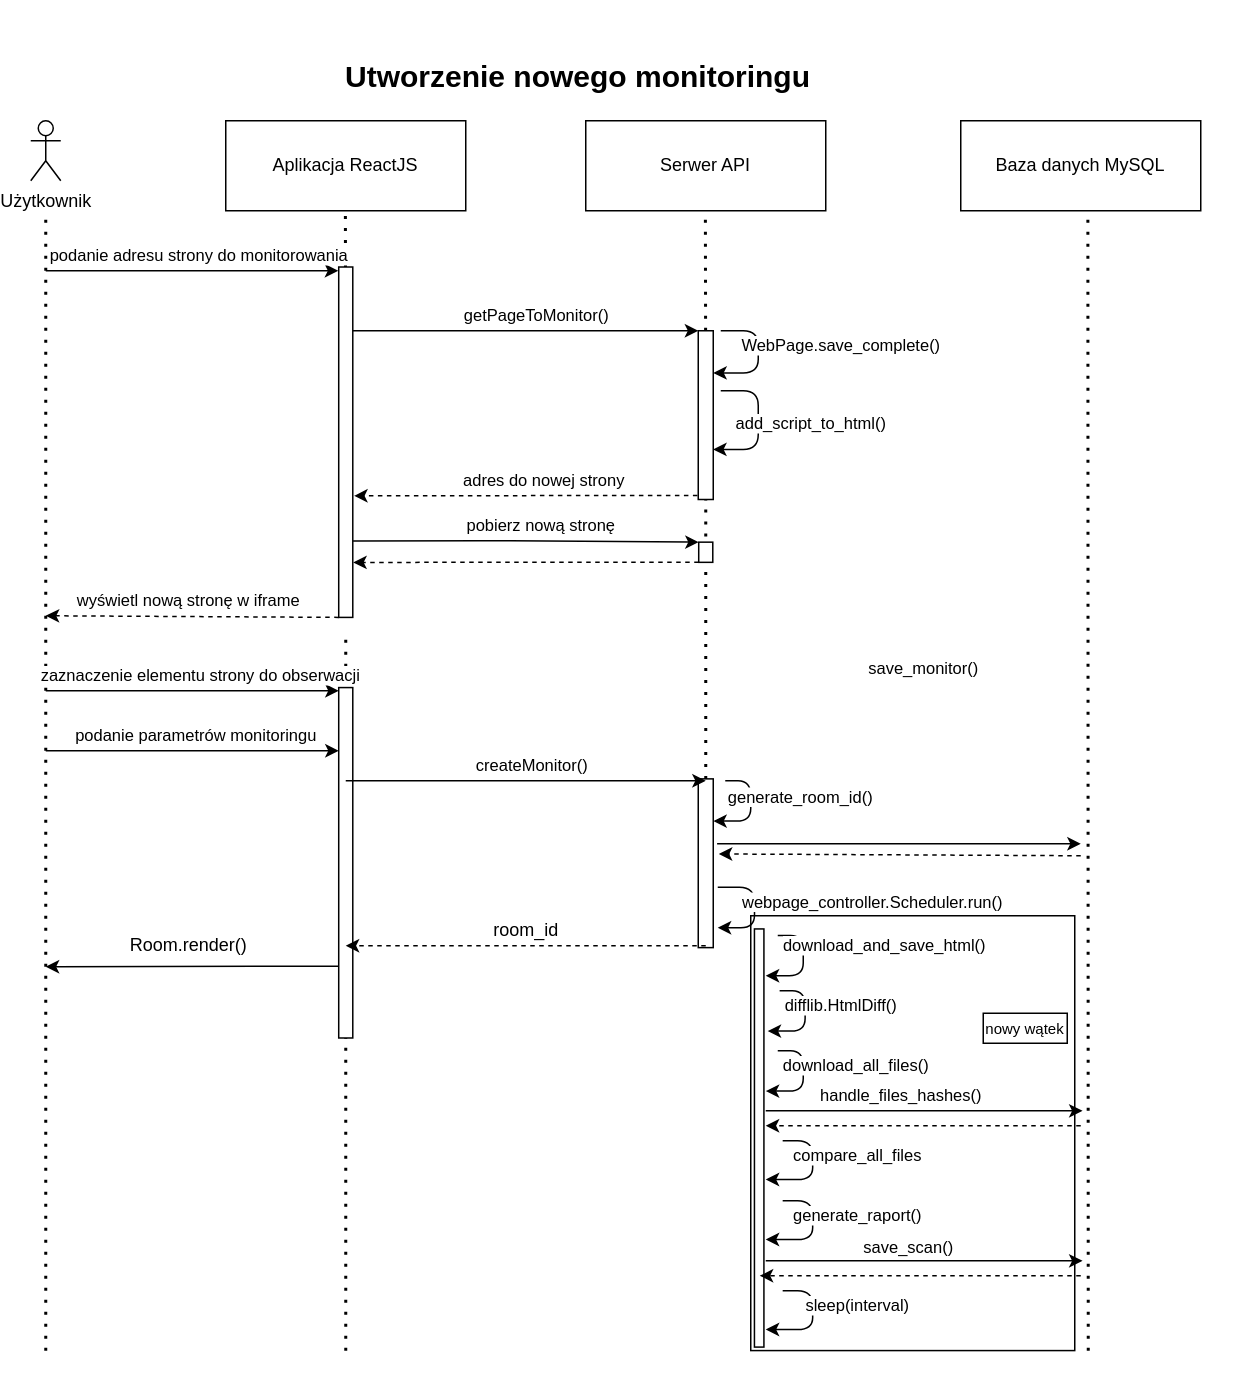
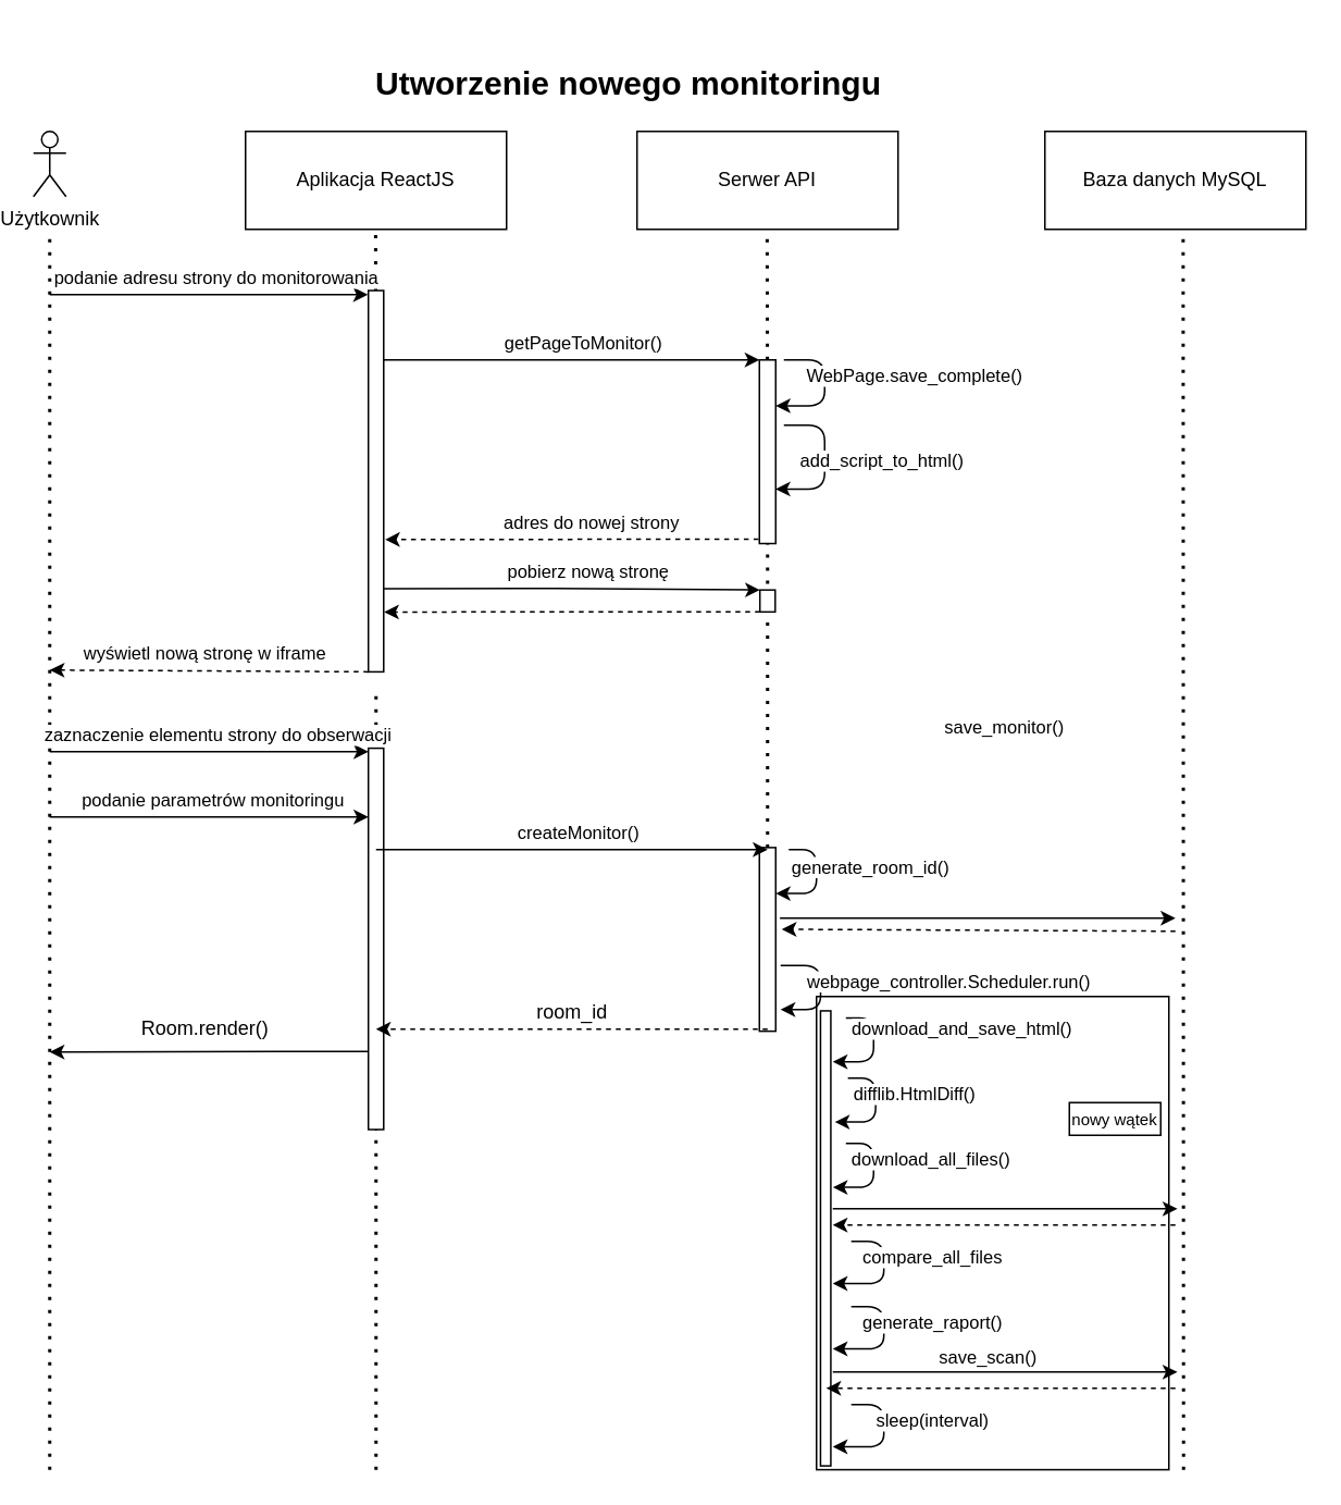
- <mxCell id="48" value="&lt;font style=&quot;font-size: 11px&quot;&gt;handle_files_hashes()&lt;/font&gt;" style="text;html=1;align=center;verticalAlign=middle;resizable=0;points=[];autosize=1;" vertex="1" parent="1"><mxGeometry x="540" y="720" width="120" height="20" as="geometry" /></mxCell>
